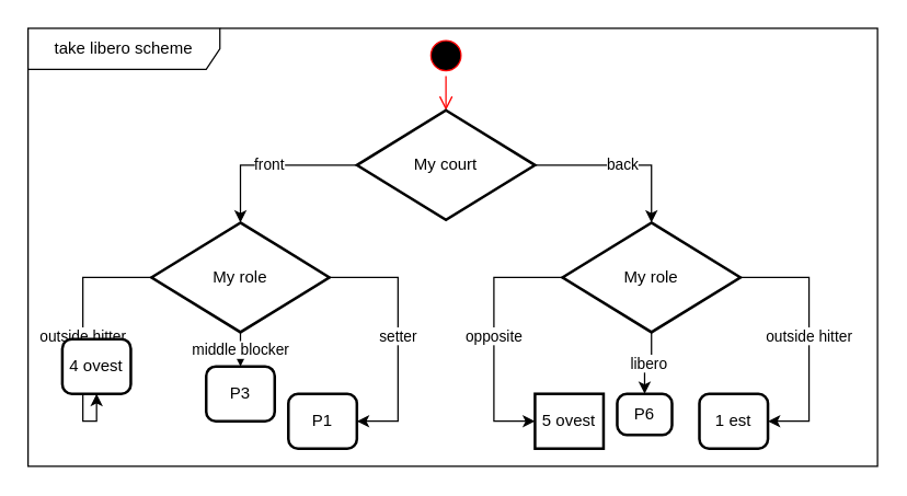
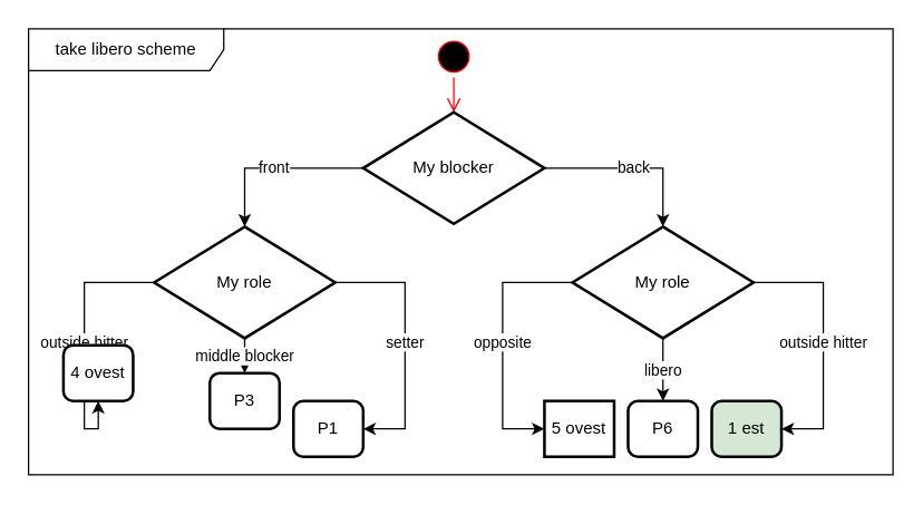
- <mxCell id="12" value="My court" style="strokeWidth=2;html=1;shape=mxgraph.flowchart.decision;whiteSpace=wrap;" parent="1" vertex="1"><mxGeometry x="260" y="80" width="130" height="80" as="geometry" /></mxCell>
+ <mxCell id="12" value="My blocker" style="strokeWidth=2;html=1;shape=mxgraph.flowchart.decision;whiteSpace=wrap;" parent="1" vertex="1"><mxGeometry x="260" y="80" width="130" height="80" as="geometry" /></mxCell>
- <mxCell id="19" value="P6" style="rounded=1;whiteSpace=wrap;html=1;absoluteArcSize=1;arcSize=14;strokeWidth=2;" parent="1" vertex="1"><mxGeometry x="450" y="287" width="40" height="30" as="geometry" /></mxCell>
+ <mxCell id="19" value="P6" style="rounded=1;whiteSpace=wrap;html=1;absoluteArcSize=1;arcSize=14;strokeWidth=2;" parent="1" vertex="1"><mxGeometry x="450" y="287" width="50" height="40" as="geometry" /></mxCell>
- <mxCell id="20" value="1 est" style="rounded=1;whiteSpace=wrap;html=1;absoluteArcSize=1;arcSize=14;strokeWidth=2;" parent="1" vertex="1"><mxGeometry x="510" y="287" width="50" height="40" as="geometry" /></mxCell>
+ <mxCell id="20" value="1 est" style="rounded=1;whiteSpace=wrap;html=1;absoluteArcSize=1;arcSize=14;strokeWidth=2;fillColor=#d5e8d4;" parent="1" vertex="1"><mxGeometry x="510" y="287" width="50" height="40" as="geometry" /></mxCell>
